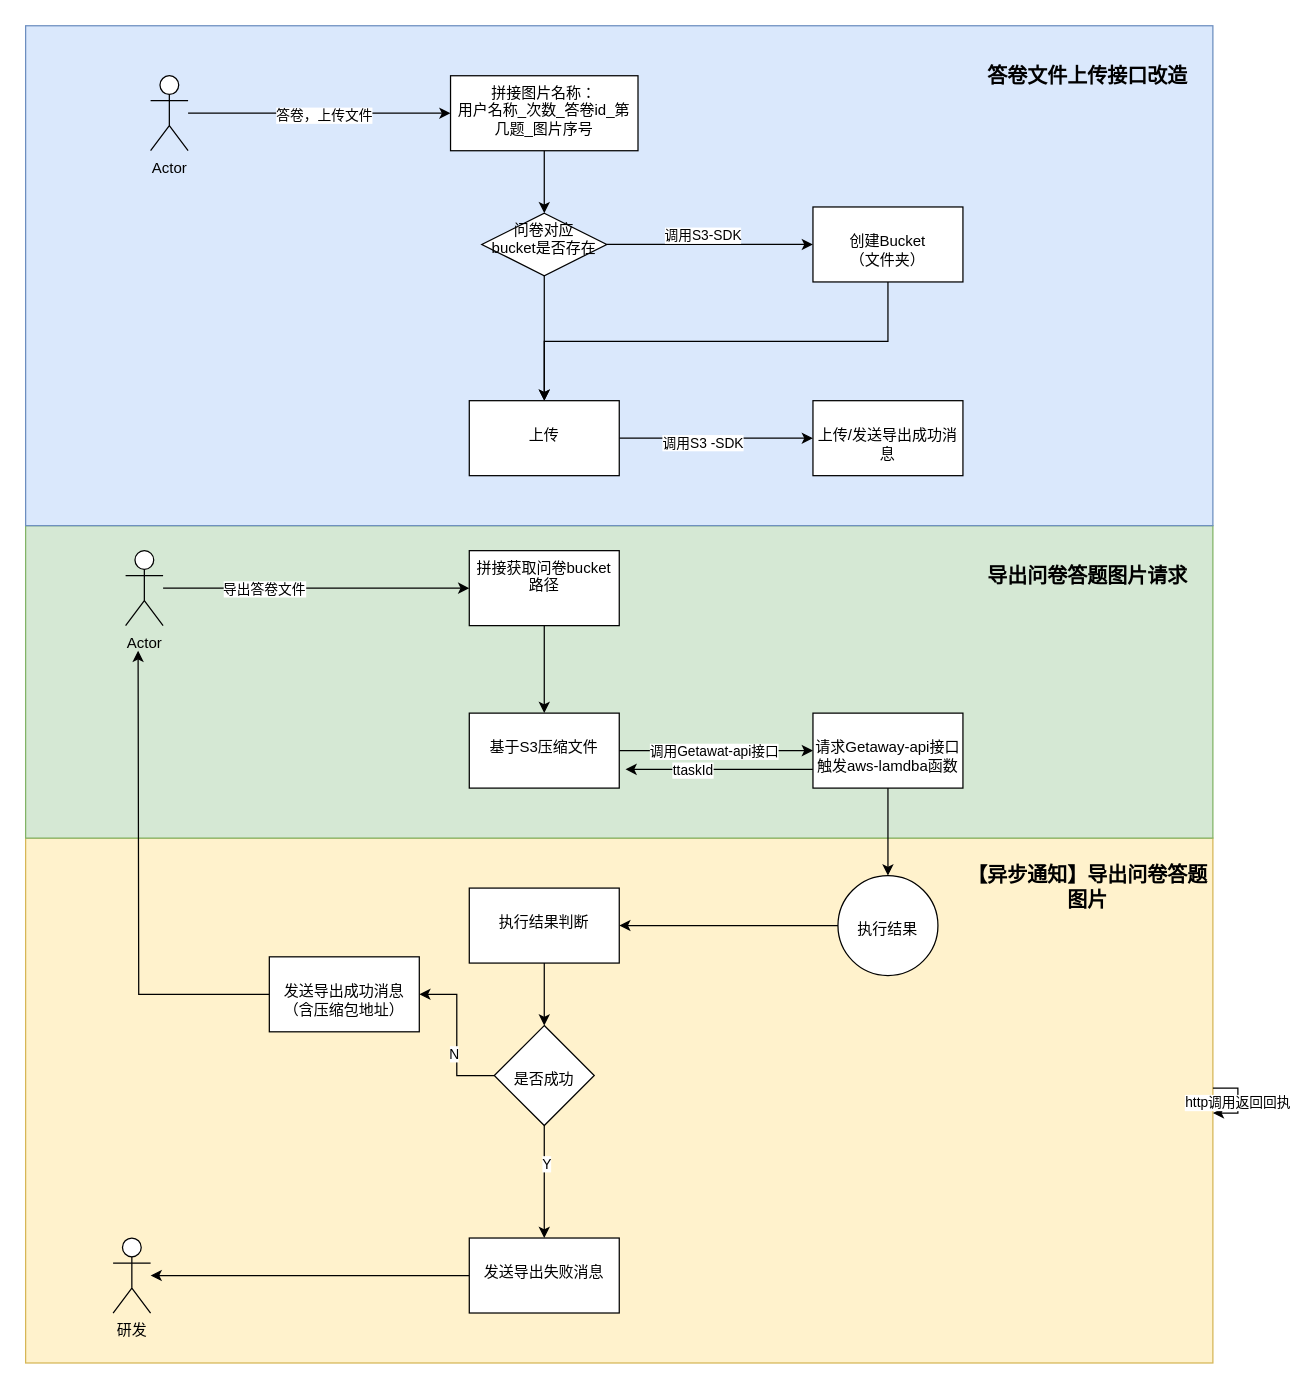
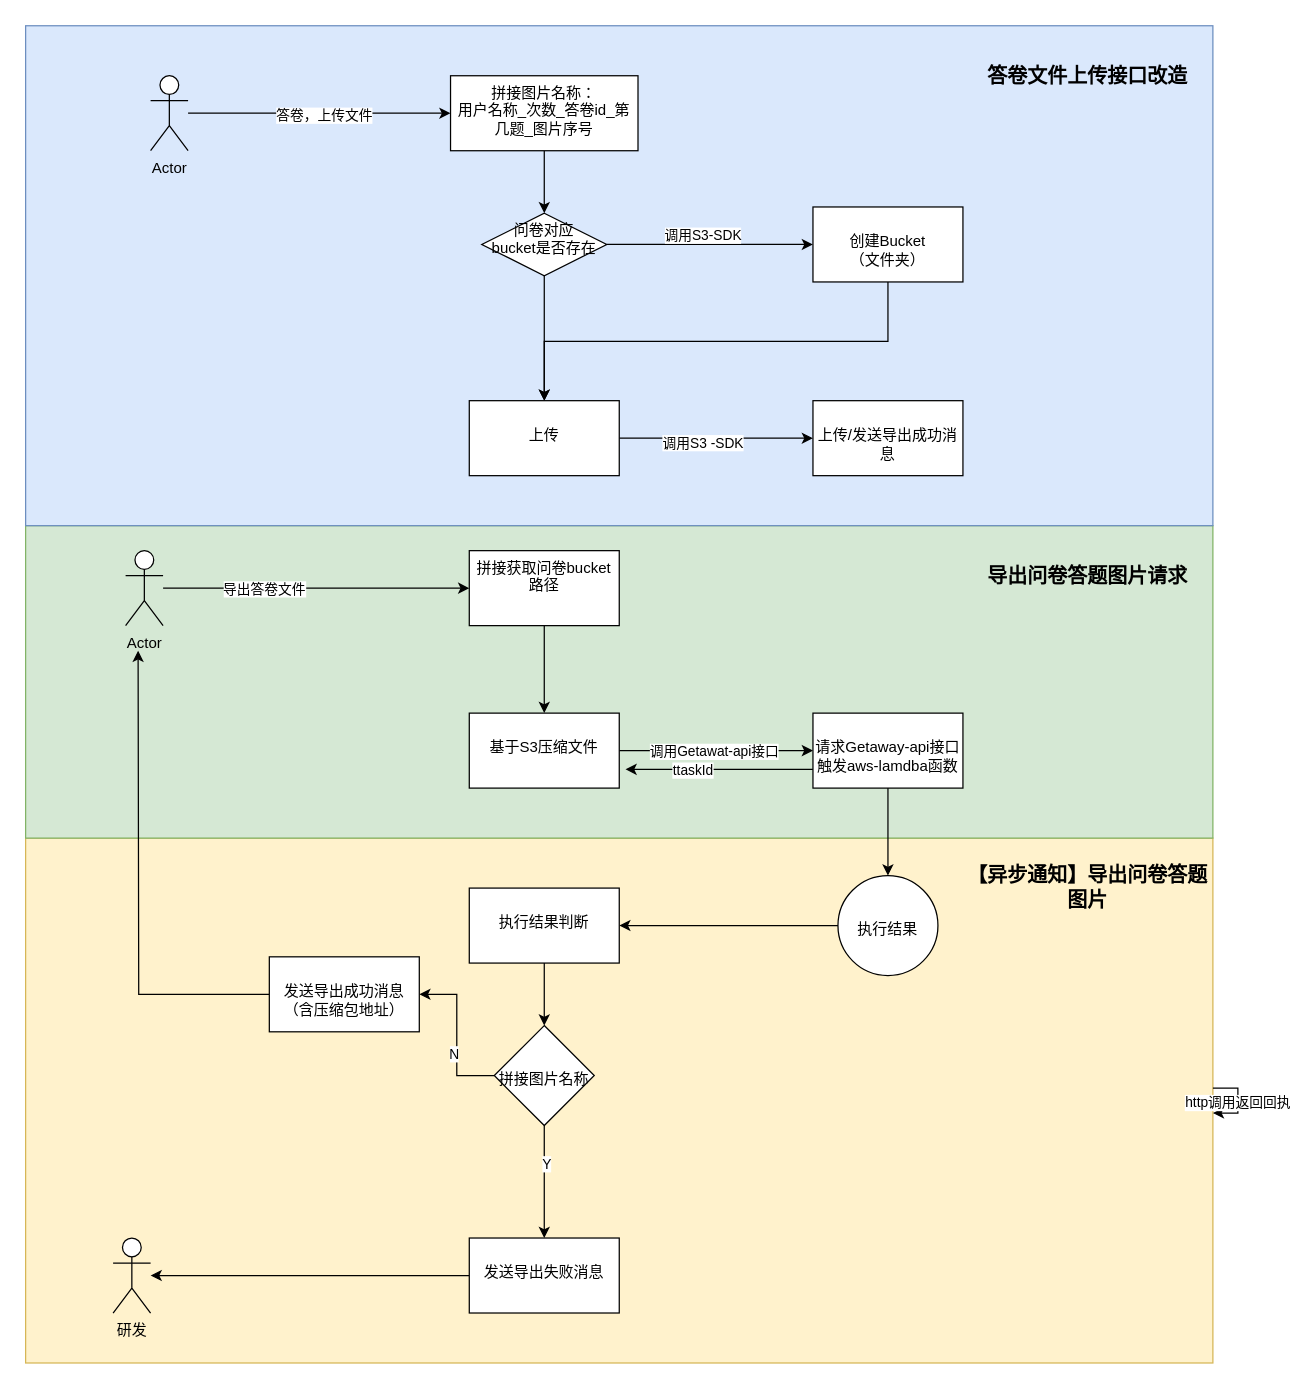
- <mxCell id="42" value="&lt;br&gt;&lt;br&gt;是否成功" style="rhombus;whiteSpace=wrap;html=1;verticalAlign=top;" vertex="1" parent="1"><mxGeometry x="395" y="820" width="80" height="80" as="geometry" /></mxCell>
+ <mxCell id="42" value="&lt;br&gt;&lt;br&gt;拼接图片名称" style="rhombus;whiteSpace=wrap;html=1;verticalAlign=top;" vertex="1" parent="1"><mxGeometry x="395" y="820" width="80" height="80" as="geometry" /></mxCell>
